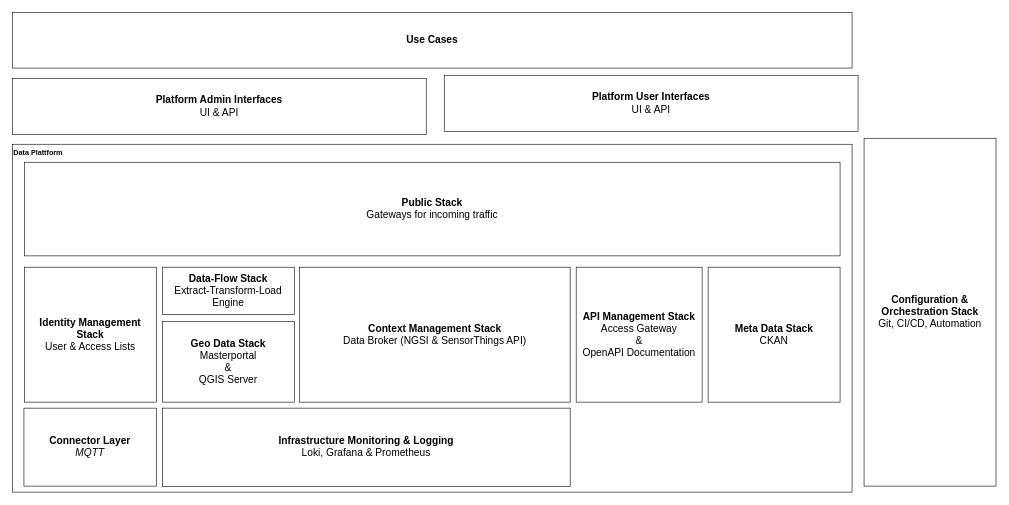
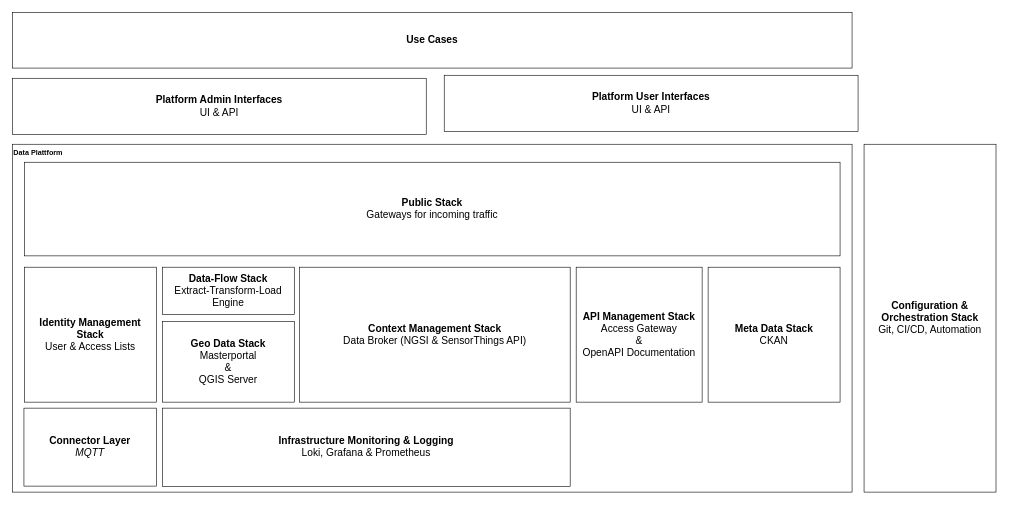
- <mxCell id="11" value="Configuration &amp;amp; Orchestration Stack&lt;br&gt;&lt;span style=&quot;font-weight: 400&quot;&gt;Git, CI/CD, Automation&lt;/span&gt;" style="rounded=0;whiteSpace=wrap;html=1;align=center;verticalAlign=middle;fontStyle=1;fontSize=17;" parent="1" vertex="1"><mxGeometry x="1440" y="230" width="220" height="580" as="geometry" /></mxCell>
+ <mxCell id="11" value="Configuration &amp;amp; Orchestration Stack&lt;br&gt;&lt;span style=&quot;font-weight: 400&quot;&gt;Git, CI/CD, Automation&lt;/span&gt;" style="rounded=0;whiteSpace=wrap;html=1;align=center;verticalAlign=middle;fontStyle=1;fontSize=17;" parent="1" vertex="1"><mxGeometry x="1440" y="240" width="220" height="580" as="geometry" /></mxCell>
